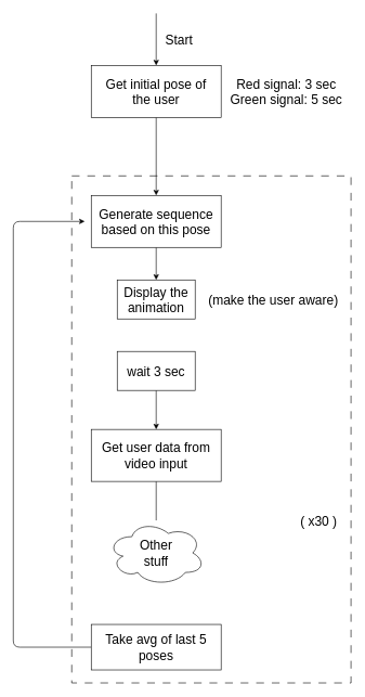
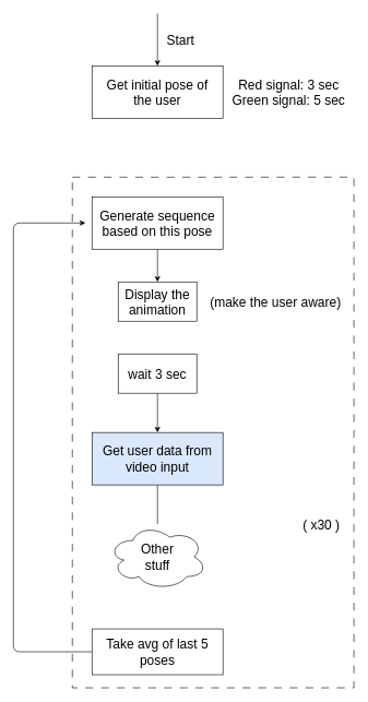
- <mxCell id="3" value="" style="edgeStyle=none;html=1;fontSize=20;" edge="1" parent="1" source="4" target="9"><mxGeometry relative="1" as="geometry" /></mxCell>
- <mxCell id="15" value="Get user data from video input" style="whiteSpace=wrap;html=1;fontSize=20;" vertex="1" parent="1"><mxGeometry x="140" y="660" width="200" height="80" as="geometry" /></mxCell>
+ <mxCell id="15" value="Get user data from video input" style="whiteSpace=wrap;html=1;fontSize=20;fillColor=#dae8fc;" vertex="1" parent="1"><mxGeometry x="140" y="660" width="200" height="80" as="geometry" /></mxCell>
